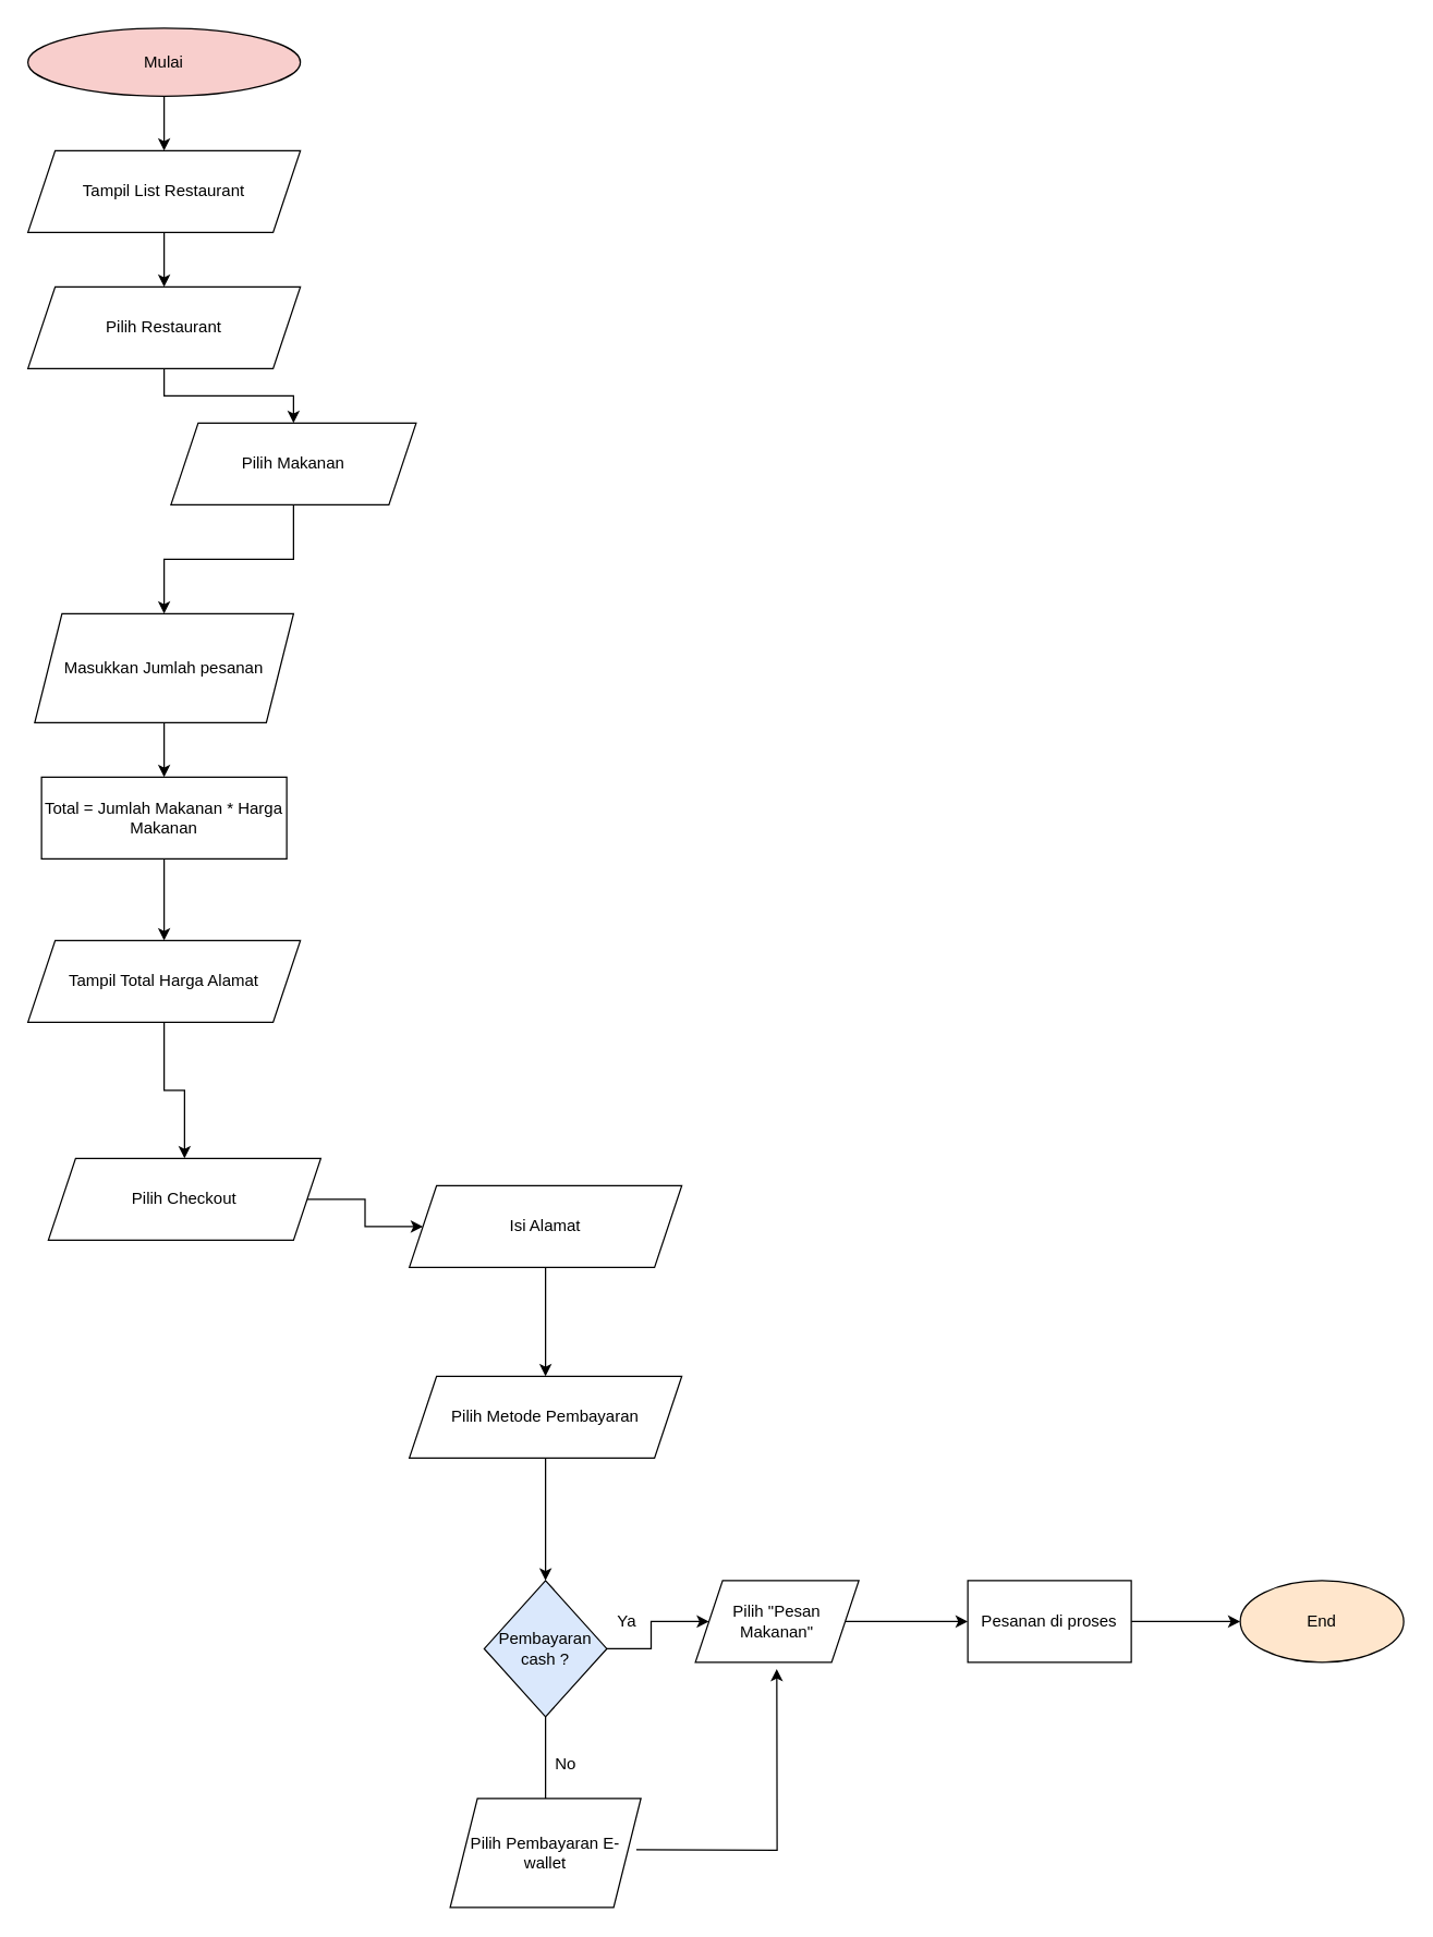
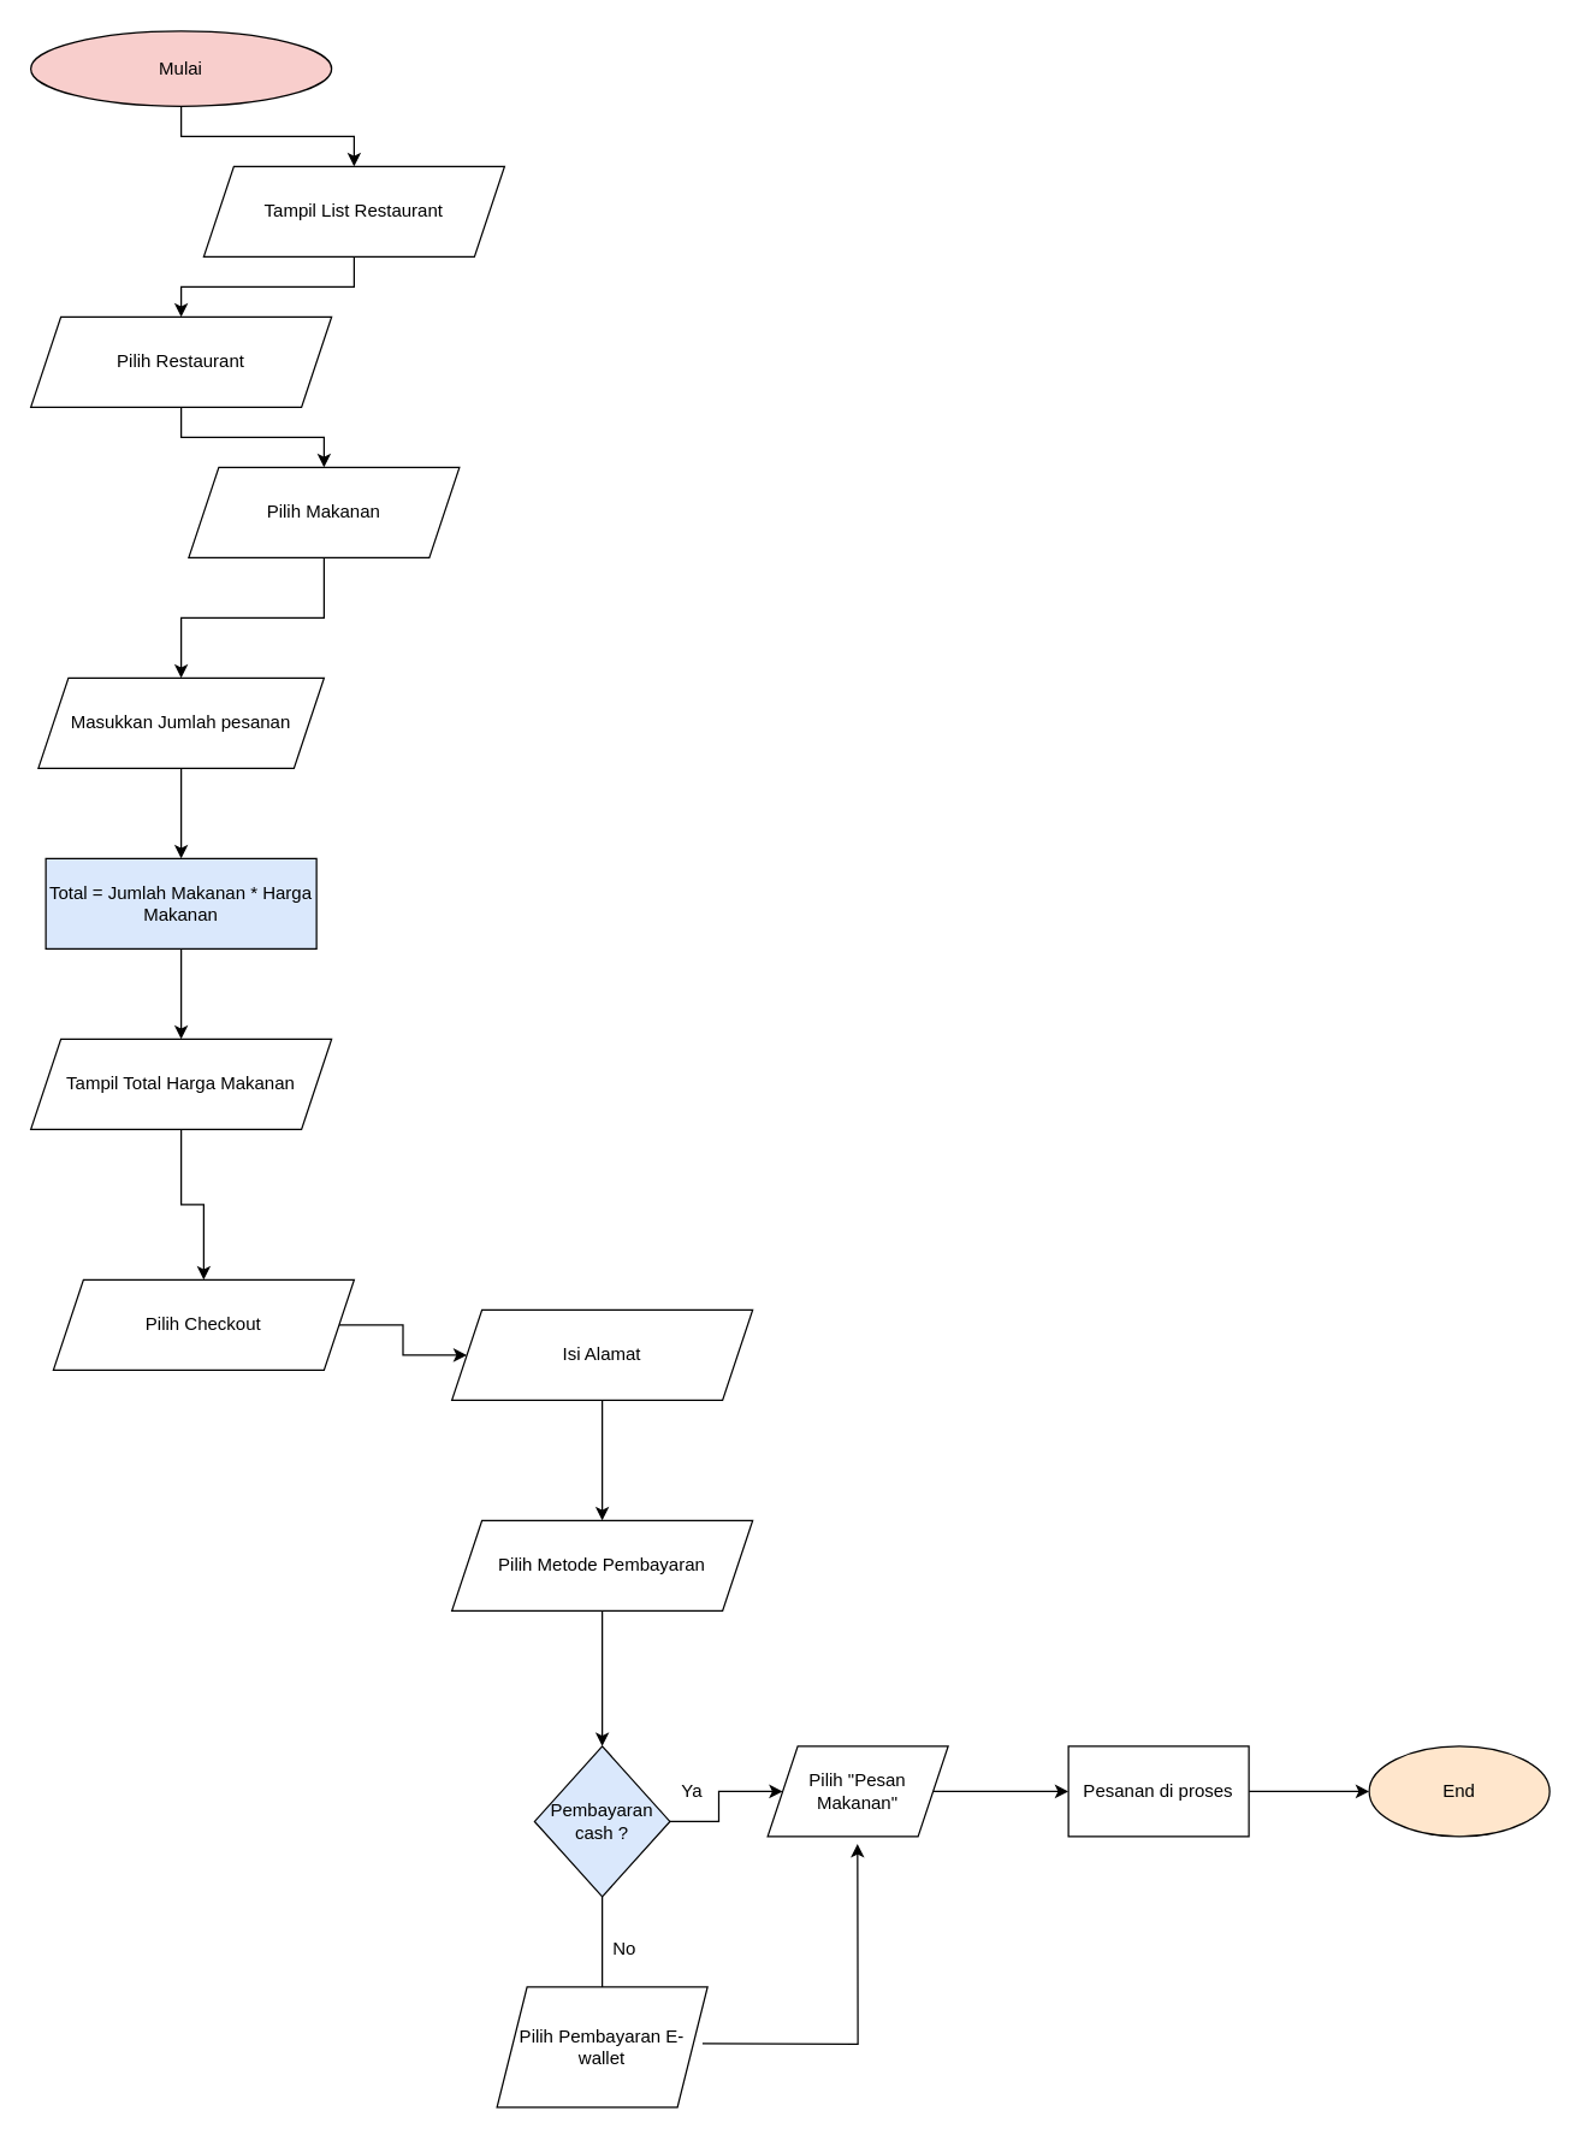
- <mxCell id="5" value="Tampil List Restaurant" style="shape=parallelogram;perimeter=parallelogramPerimeter;whiteSpace=wrap;html=1;fixedSize=1;" vertex="1" parent="1"><mxGeometry x="20" y="110" width="200" height="60" as="geometry" /></mxCell>
+ <mxCell id="5" value="Tampil List Restaurant" style="shape=parallelogram;perimeter=parallelogramPerimeter;whiteSpace=wrap;html=1;fixedSize=1;" vertex="1" parent="1"><mxGeometry x="135" y="110" width="200" height="60" as="geometry" /></mxCell>
- <mxCell id="11" value="Masukkan Jumlah pesanan" style="shape=parallelogram;perimeter=parallelogramPerimeter;whiteSpace=wrap;html=1;fixedSize=1;" vertex="1" parent="1"><mxGeometry x="25" y="450" width="190" height="80" as="geometry" /></mxCell>
+ <mxCell id="11" value="Masukkan Jumlah pesanan" style="shape=parallelogram;perimeter=parallelogramPerimeter;whiteSpace=wrap;html=1;fixedSize=1;" vertex="1" parent="1"><mxGeometry x="25" y="450" width="190" height="60" as="geometry" /></mxCell>
- <mxCell id="13" value="Total = Jumlah Makanan * Harga Makanan" style="whiteSpace=wrap;html=1;" vertex="1" parent="1"><mxGeometry x="30" y="570" width="180" height="60" as="geometry" /></mxCell>
+ <mxCell id="13" value="Total = Jumlah Makanan * Harga Makanan" style="whiteSpace=wrap;html=1;fillColor=#dae8fc;" vertex="1" parent="1"><mxGeometry x="30" y="570" width="180" height="60" as="geometry" /></mxCell>
- <mxCell id="15" value="Tampil Total Harga Alamat" style="shape=parallelogram;perimeter=parallelogramPerimeter;whiteSpace=wrap;html=1;fixedSize=1;" vertex="1" parent="1"><mxGeometry x="20" y="690" width="200" height="60" as="geometry" /></mxCell>
+ <mxCell id="15" value="Tampil Total Harga Makanan" style="shape=parallelogram;perimeter=parallelogramPerimeter;whiteSpace=wrap;html=1;fixedSize=1;" vertex="1" parent="1"><mxGeometry x="20" y="690" width="200" height="60" as="geometry" /></mxCell>
